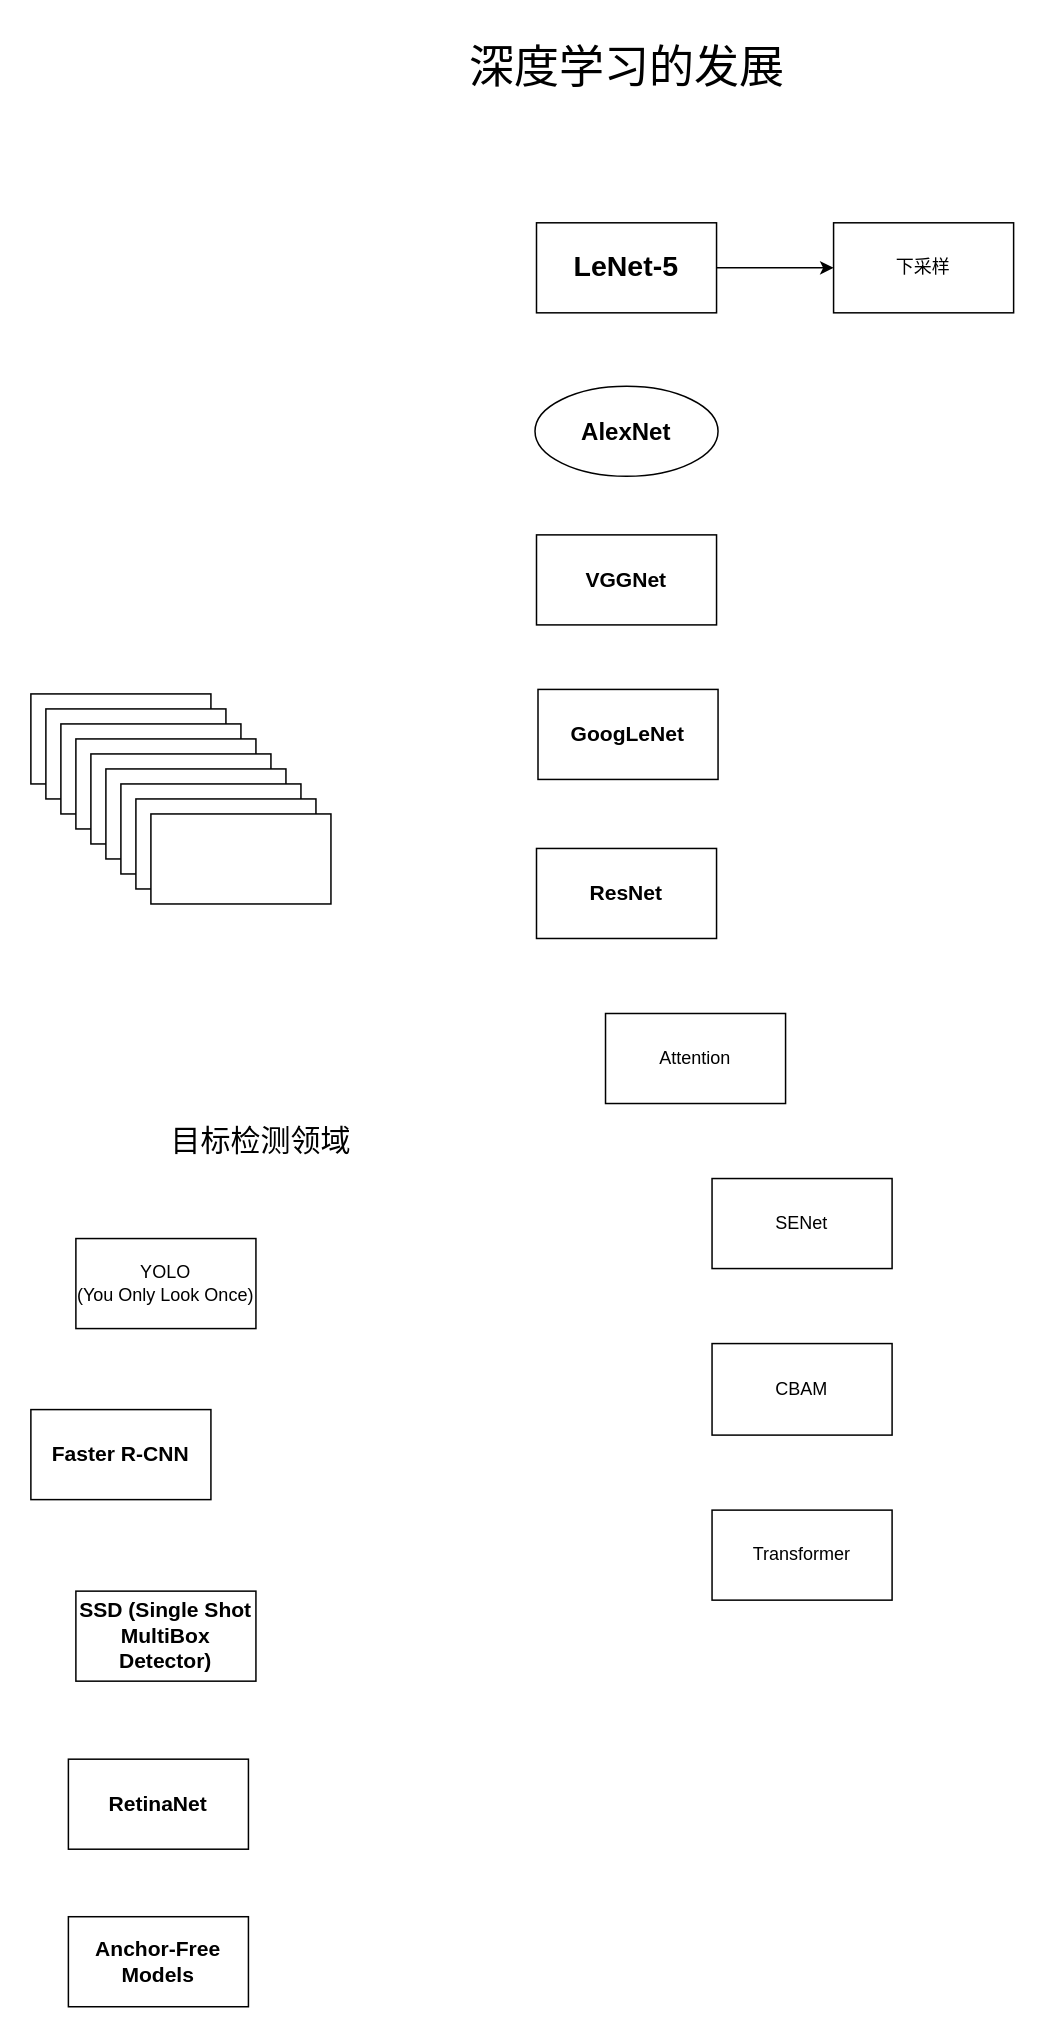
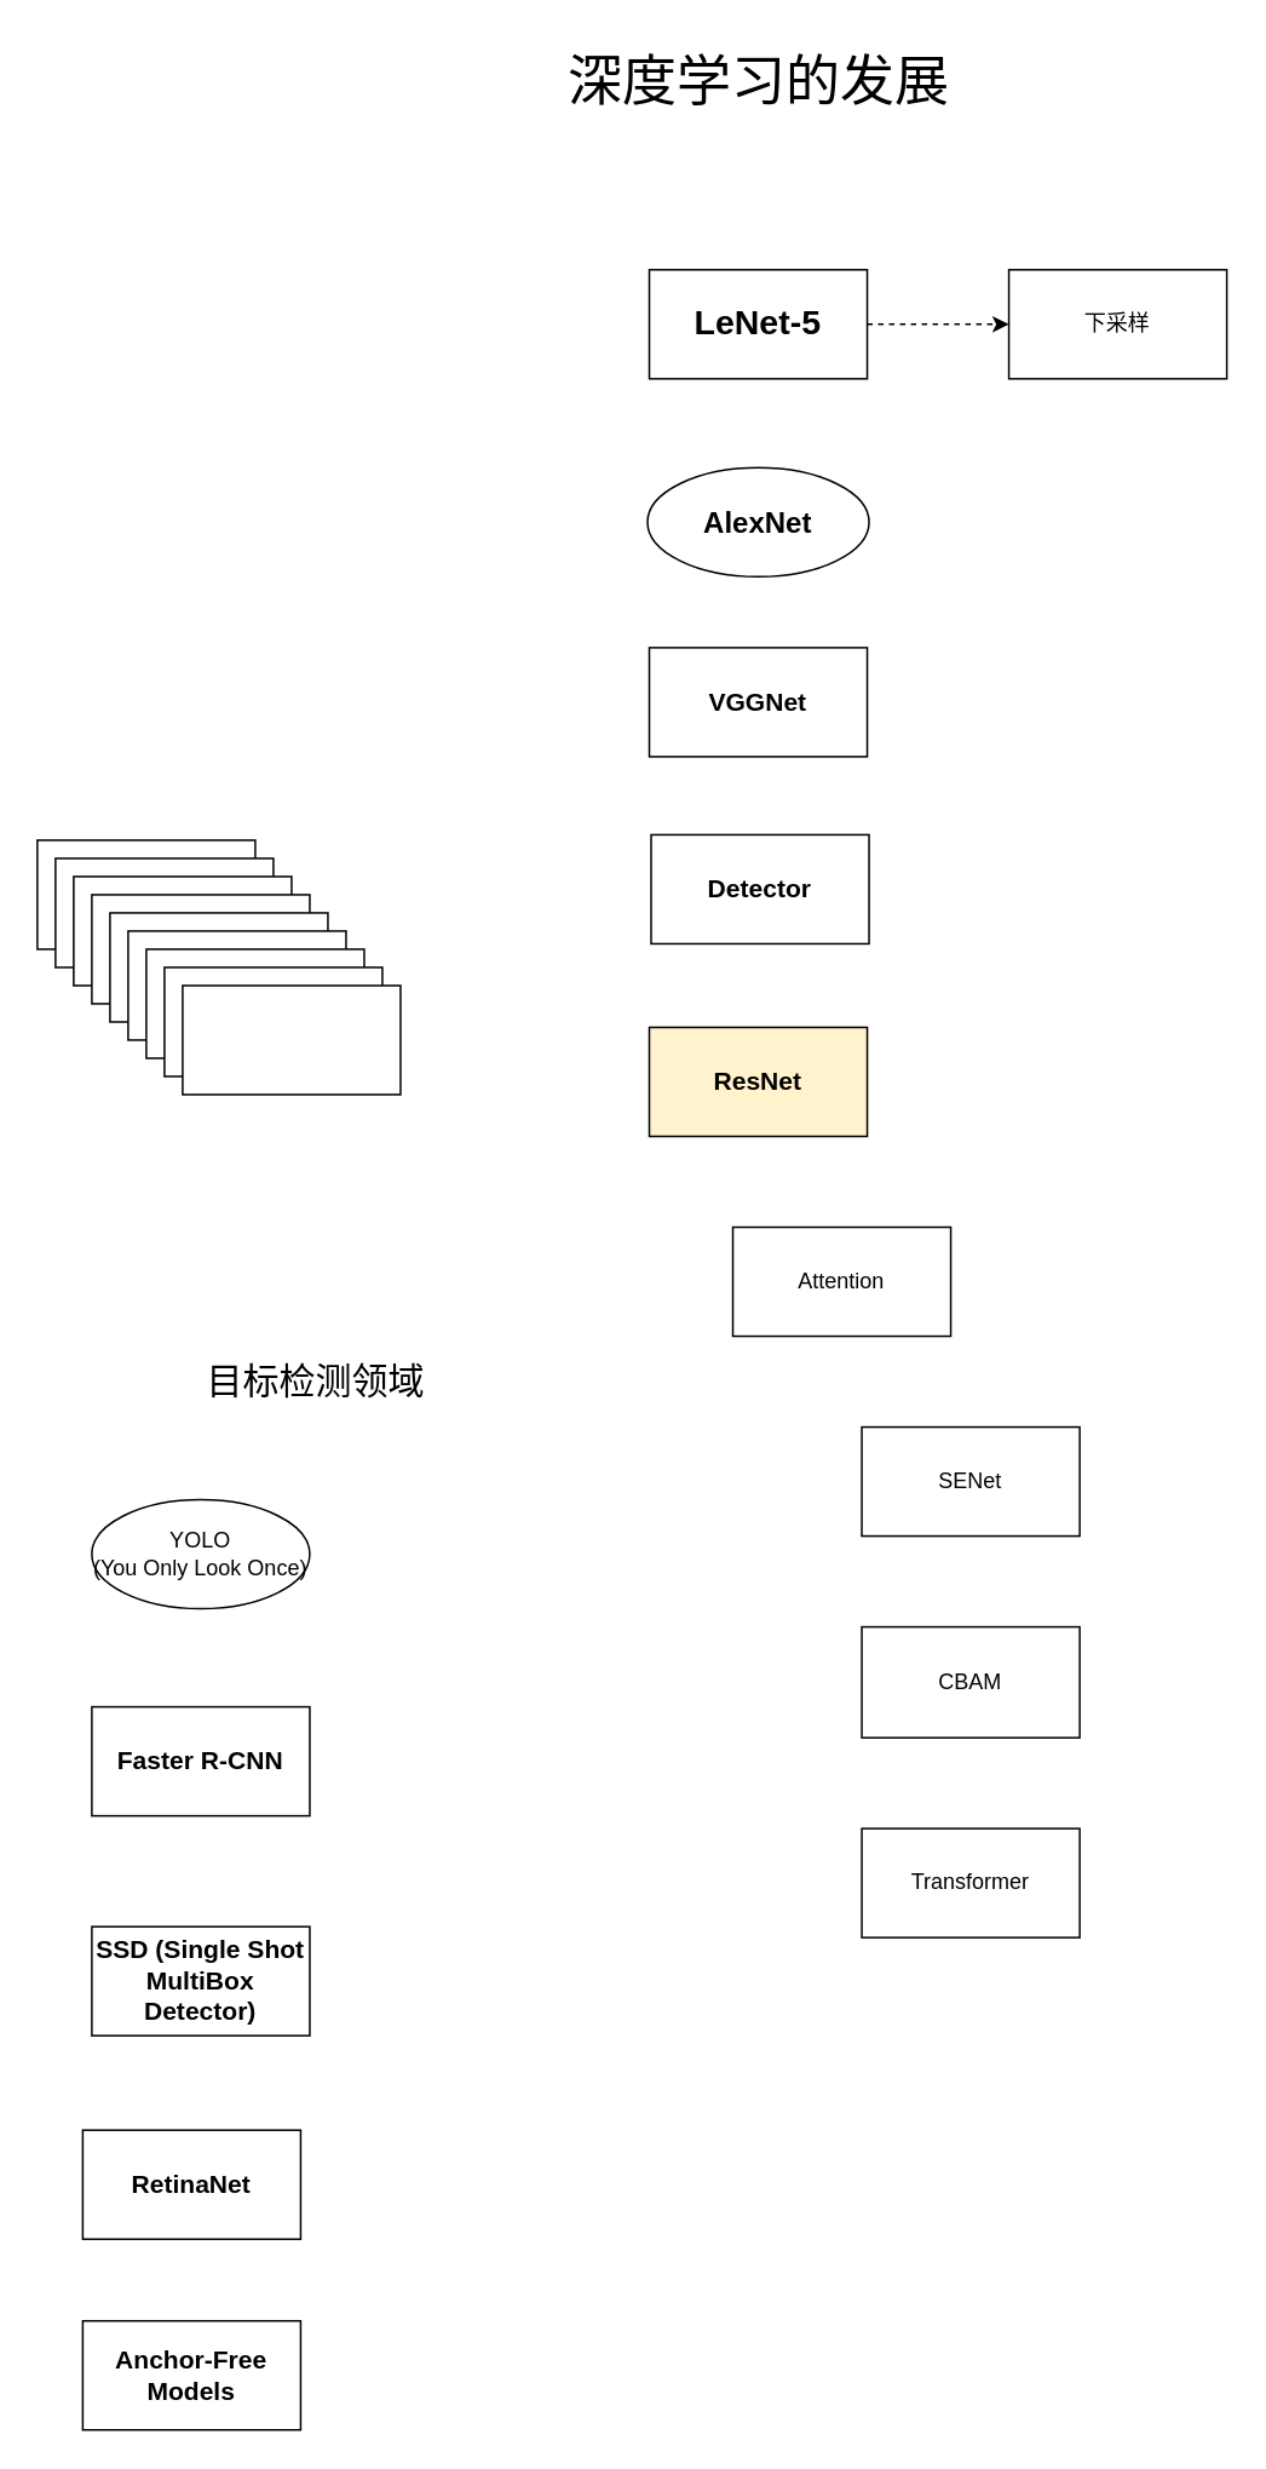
- <mxCell id="3" value="" style="edgeStyle=orthogonalEdgeStyle;rounded=0;orthogonalLoop=1;jettySize=auto;html=1;" edge="1" parent="1" source="4" target="5"><mxGeometry relative="1" as="geometry" /></mxCell>
+ <mxCell id="3" value="" style="edgeStyle=orthogonalEdgeStyle;rounded=0;orthogonalLoop=1;jettySize=auto;html=1;dashed=1;" edge="1" parent="1" source="4" target="5"><mxGeometry relative="1" as="geometry" /></mxCell>
- <mxCell id="6" value="&lt;h3&gt;GoogLeNet&lt;/h3&gt;" style="rounded=0;whiteSpace=wrap;html=1;" vertex="1" parent="1"><mxGeometry x="358" y="459" width="120" height="60" as="geometry" /></mxCell>
+ <mxCell id="6" value="&lt;h3&gt;Detector&lt;/h3&gt;" style="rounded=0;whiteSpace=wrap;html=1;" vertex="1" parent="1"><mxGeometry x="358" y="459" width="120" height="60" as="geometry" /></mxCell>
- <mxCell id="7" value="&lt;h3&gt;ResNet&lt;/h3&gt;" style="rounded=0;whiteSpace=wrap;html=1;" vertex="1" parent="1"><mxGeometry x="357" y="565" width="120" height="60" as="geometry" /></mxCell>
+ <mxCell id="7" value="&lt;h3&gt;ResNet&lt;/h3&gt;" style="rounded=0;whiteSpace=wrap;html=1;fillColor=#fff2cc;" vertex="1" parent="1"><mxGeometry x="357" y="565" width="120" height="60" as="geometry" /></mxCell>
- <mxCell id="27" value="&lt;div&gt;YOLO&lt;/div&gt;&lt;div&gt;(You Only Look Once)&lt;/div&gt;" style="rounded=0;whiteSpace=wrap;html=1;" vertex="1" parent="1"><mxGeometry x="50" y="825" width="120" height="60" as="geometry" /></mxCell>
+ <mxCell id="27" value="&lt;div&gt;YOLO&lt;/div&gt;&lt;div&gt;(You Only Look Once)&lt;/div&gt;" style="ellipse;whiteSpace=wrap;html=1;" vertex="1" parent="1"><mxGeometry x="50" y="825" width="120" height="60" as="geometry" /></mxCell>
- <mxCell id="26" value="&lt;h3&gt;Faster R-CNN&lt;/h3&gt;" style="rounded=0;whiteSpace=wrap;html=1;" vertex="1" parent="1"><mxGeometry x="20" y="939" width="120" height="60" as="geometry" /></mxCell>
+ <mxCell id="26" value="&lt;h3&gt;Faster R-CNN&lt;/h3&gt;" style="rounded=0;whiteSpace=wrap;html=1;" vertex="1" parent="1"><mxGeometry x="50" y="939" width="120" height="60" as="geometry" /></mxCell>
